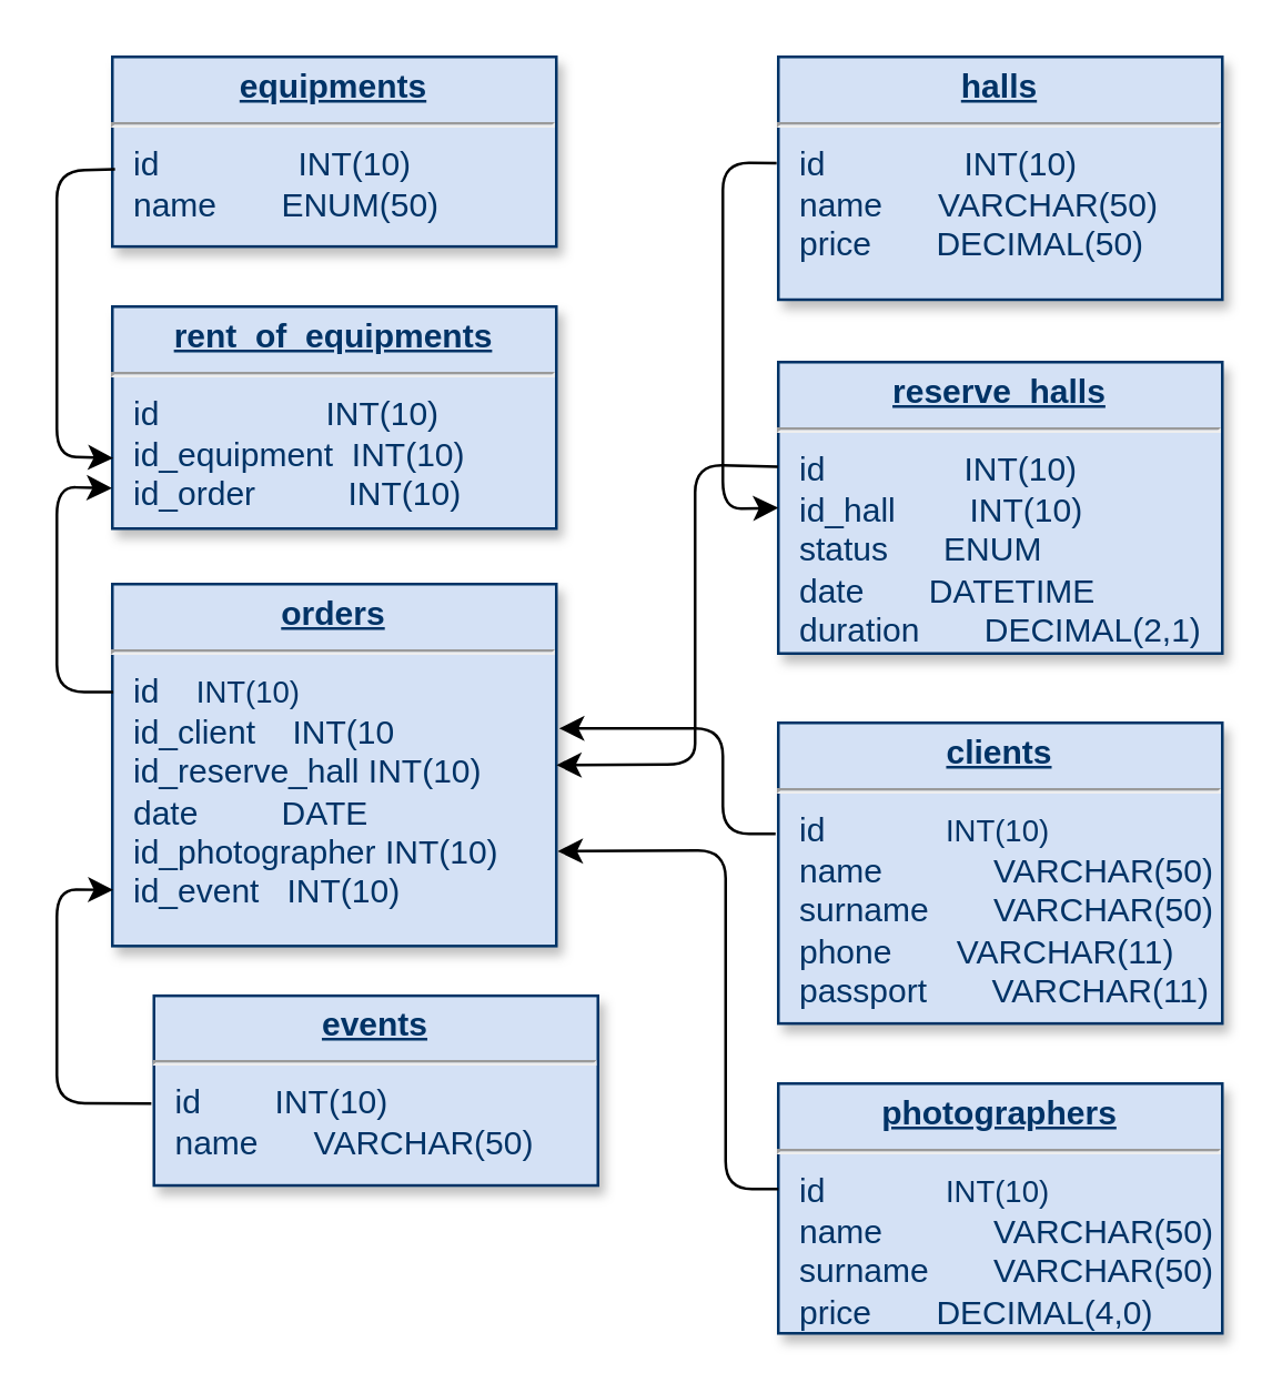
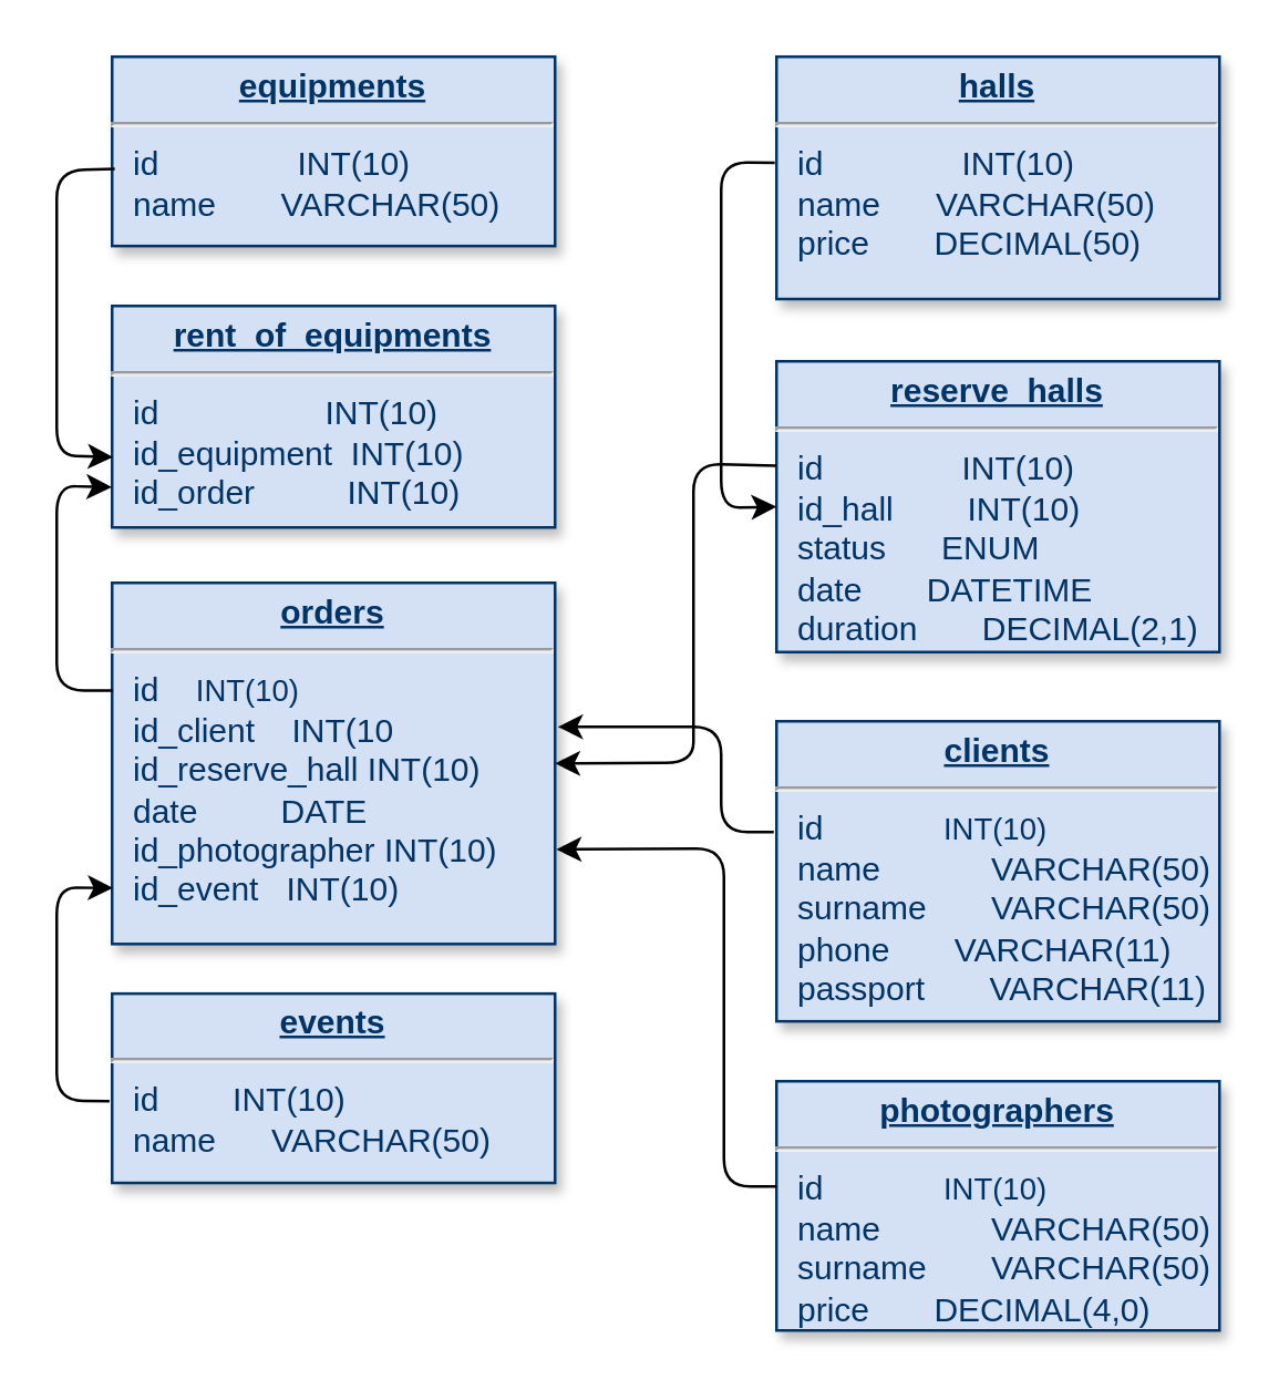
- <mxCell id="7" value="&lt;p style=&quot;margin: 0px ; margin-top: 4px ; text-align: center ; text-decoration: underline&quot;&gt;&lt;b&gt;equipments&lt;/b&gt;&lt;/p&gt;&lt;hr&gt;&lt;p style=&quot;margin: 0px ; margin-left: 8px&quot;&gt;id &lt;span style=&quot;white-space: pre&quot;&gt; &lt;/span&gt;&amp;nbsp; &amp;nbsp; &amp;nbsp; &amp;nbsp; &amp;nbsp; &amp;nbsp; &amp;nbsp;INT(10)&lt;/p&gt;&lt;p style=&quot;margin: 0px ; margin-left: 8px&quot;&gt;name &lt;span style=&quot;white-space: pre&quot;&gt; &lt;/span&gt;&amp;nbsp; &amp;nbsp; &amp;nbsp;ENUM(50)&lt;/p&gt;&lt;p style=&quot;margin: 0px ; margin-left: 8px&quot;&gt;&lt;br&gt;&lt;/p&gt;" style="verticalAlign=top;align=left;overflow=fill;fontSize=12;fontFamily=Helvetica;html=1;strokeColor=#003366;shadow=1;fillColor=#D4E1F5;fontColor=#003366" parent="1" vertex="1"><mxGeometry x="40" y="20" width="160" height="68.36" as="geometry" /></mxCell>
+ <mxCell id="7" value="&lt;p style=&quot;margin: 0px ; margin-top: 4px ; text-align: center ; text-decoration: underline&quot;&gt;&lt;b&gt;equipments&lt;/b&gt;&lt;/p&gt;&lt;hr&gt;&lt;p style=&quot;margin: 0px ; margin-left: 8px&quot;&gt;id &lt;span style=&quot;white-space: pre&quot;&gt; &lt;/span&gt;&amp;nbsp; &amp;nbsp; &amp;nbsp; &amp;nbsp; &amp;nbsp; &amp;nbsp; &amp;nbsp;INT(10)&lt;/p&gt;&lt;p style=&quot;margin: 0px ; margin-left: 8px&quot;&gt;name &lt;span style=&quot;white-space: pre&quot;&gt; &lt;/span&gt;&amp;nbsp; &amp;nbsp; &amp;nbsp;VARCHAR(50)&lt;/p&gt;&lt;p style=&quot;margin: 0px ; margin-left: 8px&quot;&gt;&lt;br&gt;&lt;/p&gt;" style="verticalAlign=top;align=left;overflow=fill;fontSize=12;fontFamily=Helvetica;html=1;strokeColor=#003366;shadow=1;fillColor=#D4E1F5;fontColor=#003366" parent="1" vertex="1"><mxGeometry x="40" y="20" width="160" height="68.36" as="geometry" /></mxCell>
- <mxCell id="5" value="&lt;p style=&quot;margin: 0px ; margin-top: 4px ; text-align: center ; text-decoration: underline&quot;&gt;&lt;b&gt;events&lt;/b&gt;&lt;/p&gt;&lt;hr&gt;&lt;p style=&quot;margin: 0px ; margin-left: 8px&quot;&gt;id &lt;span style=&quot;white-space: pre&quot;&gt; &lt;/span&gt;&lt;span style=&quot;white-space: pre&quot;&gt; &lt;/span&gt;&amp;nbsp; &amp;nbsp; &amp;nbsp;INT(10)&lt;/p&gt;&lt;p style=&quot;margin: 0px ; margin-left: 8px&quot;&gt;name&lt;span style=&quot;white-space: pre&quot;&gt; &lt;/span&gt;&amp;nbsp; &amp;nbsp; &amp;nbsp;VARCHAR(50)&lt;/p&gt;" style="verticalAlign=top;align=left;overflow=fill;fontSize=12;fontFamily=Helvetica;html=1;strokeColor=#003366;shadow=1;fillColor=#D4E1F5;fontColor=#003366" parent="1" vertex="1"><mxGeometry x="55" y="358.36" width="160" height="68.36" as="geometry" /></mxCell>
+ <mxCell id="5" value="&lt;p style=&quot;margin: 0px ; margin-top: 4px ; text-align: center ; text-decoration: underline&quot;&gt;&lt;b&gt;events&lt;/b&gt;&lt;/p&gt;&lt;hr&gt;&lt;p style=&quot;margin: 0px ; margin-left: 8px&quot;&gt;id &lt;span style=&quot;white-space: pre&quot;&gt; &lt;/span&gt;&lt;span style=&quot;white-space: pre&quot;&gt; &lt;/span&gt;&amp;nbsp; &amp;nbsp; &amp;nbsp;INT(10)&lt;/p&gt;&lt;p style=&quot;margin: 0px ; margin-left: 8px&quot;&gt;name&lt;span style=&quot;white-space: pre&quot;&gt; &lt;/span&gt;&amp;nbsp; &amp;nbsp; &amp;nbsp;VARCHAR(50)&lt;/p&gt;" style="verticalAlign=top;align=left;overflow=fill;fontSize=12;fontFamily=Helvetica;html=1;strokeColor=#003366;shadow=1;fillColor=#D4E1F5;fontColor=#003366" parent="1" vertex="1"><mxGeometry x="40" y="358.36" width="160" height="68.36" as="geometry" /></mxCell>
